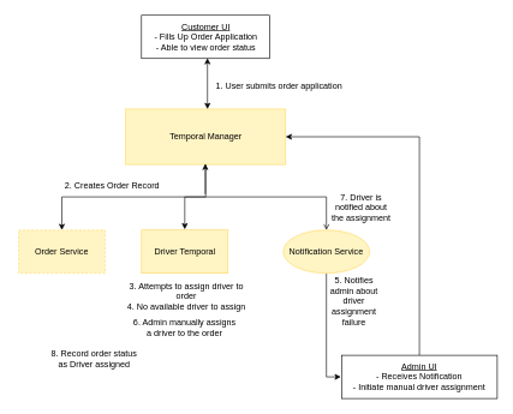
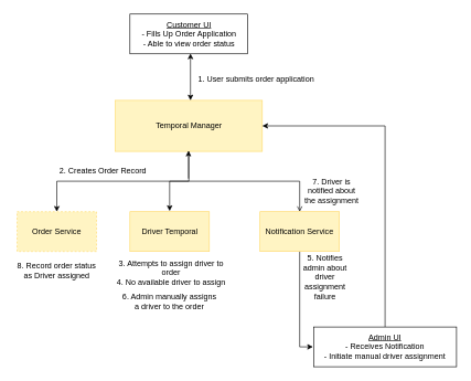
- <mxCell id="7" value="Notification Service" style="ellipse;whiteSpace=wrap;html=1;strokeColor=light-dark(#FFD966,#FFFFFF);fillColor=light-dark(#FFF4C3,var(--ge-dark-color, #121212));" parent="1" vertex="1"><mxGeometry x="392" y="319" width="120" height="60" as="geometry" /></mxCell>
+ <mxCell id="7" value="Notification Service" style="rounded=0;whiteSpace=wrap;html=1;strokeColor=light-dark(#FFD966,#FFFFFF);fillColor=light-dark(#FFF4C3,var(--ge-dark-color, #121212));" parent="1" vertex="1"><mxGeometry x="392" y="319" width="120" height="60" as="geometry" /></mxCell>
- <mxCell id="19" value="8. Record order status as Driver assigned" style="text;html=1;align=center;verticalAlign=middle;whiteSpace=wrap;rounded=0;" parent="1" vertex="1"><mxGeometry x="65" y="483" width="130" height="30" as="geometry" /></mxCell>
+ <mxCell id="19" value="8. Record order status as Driver assigned" style="text;html=1;align=center;verticalAlign=middle;whiteSpace=wrap;rounded=0;" parent="1" vertex="1"><mxGeometry x="20" y="393" width="130" height="30" as="geometry" /></mxCell>
